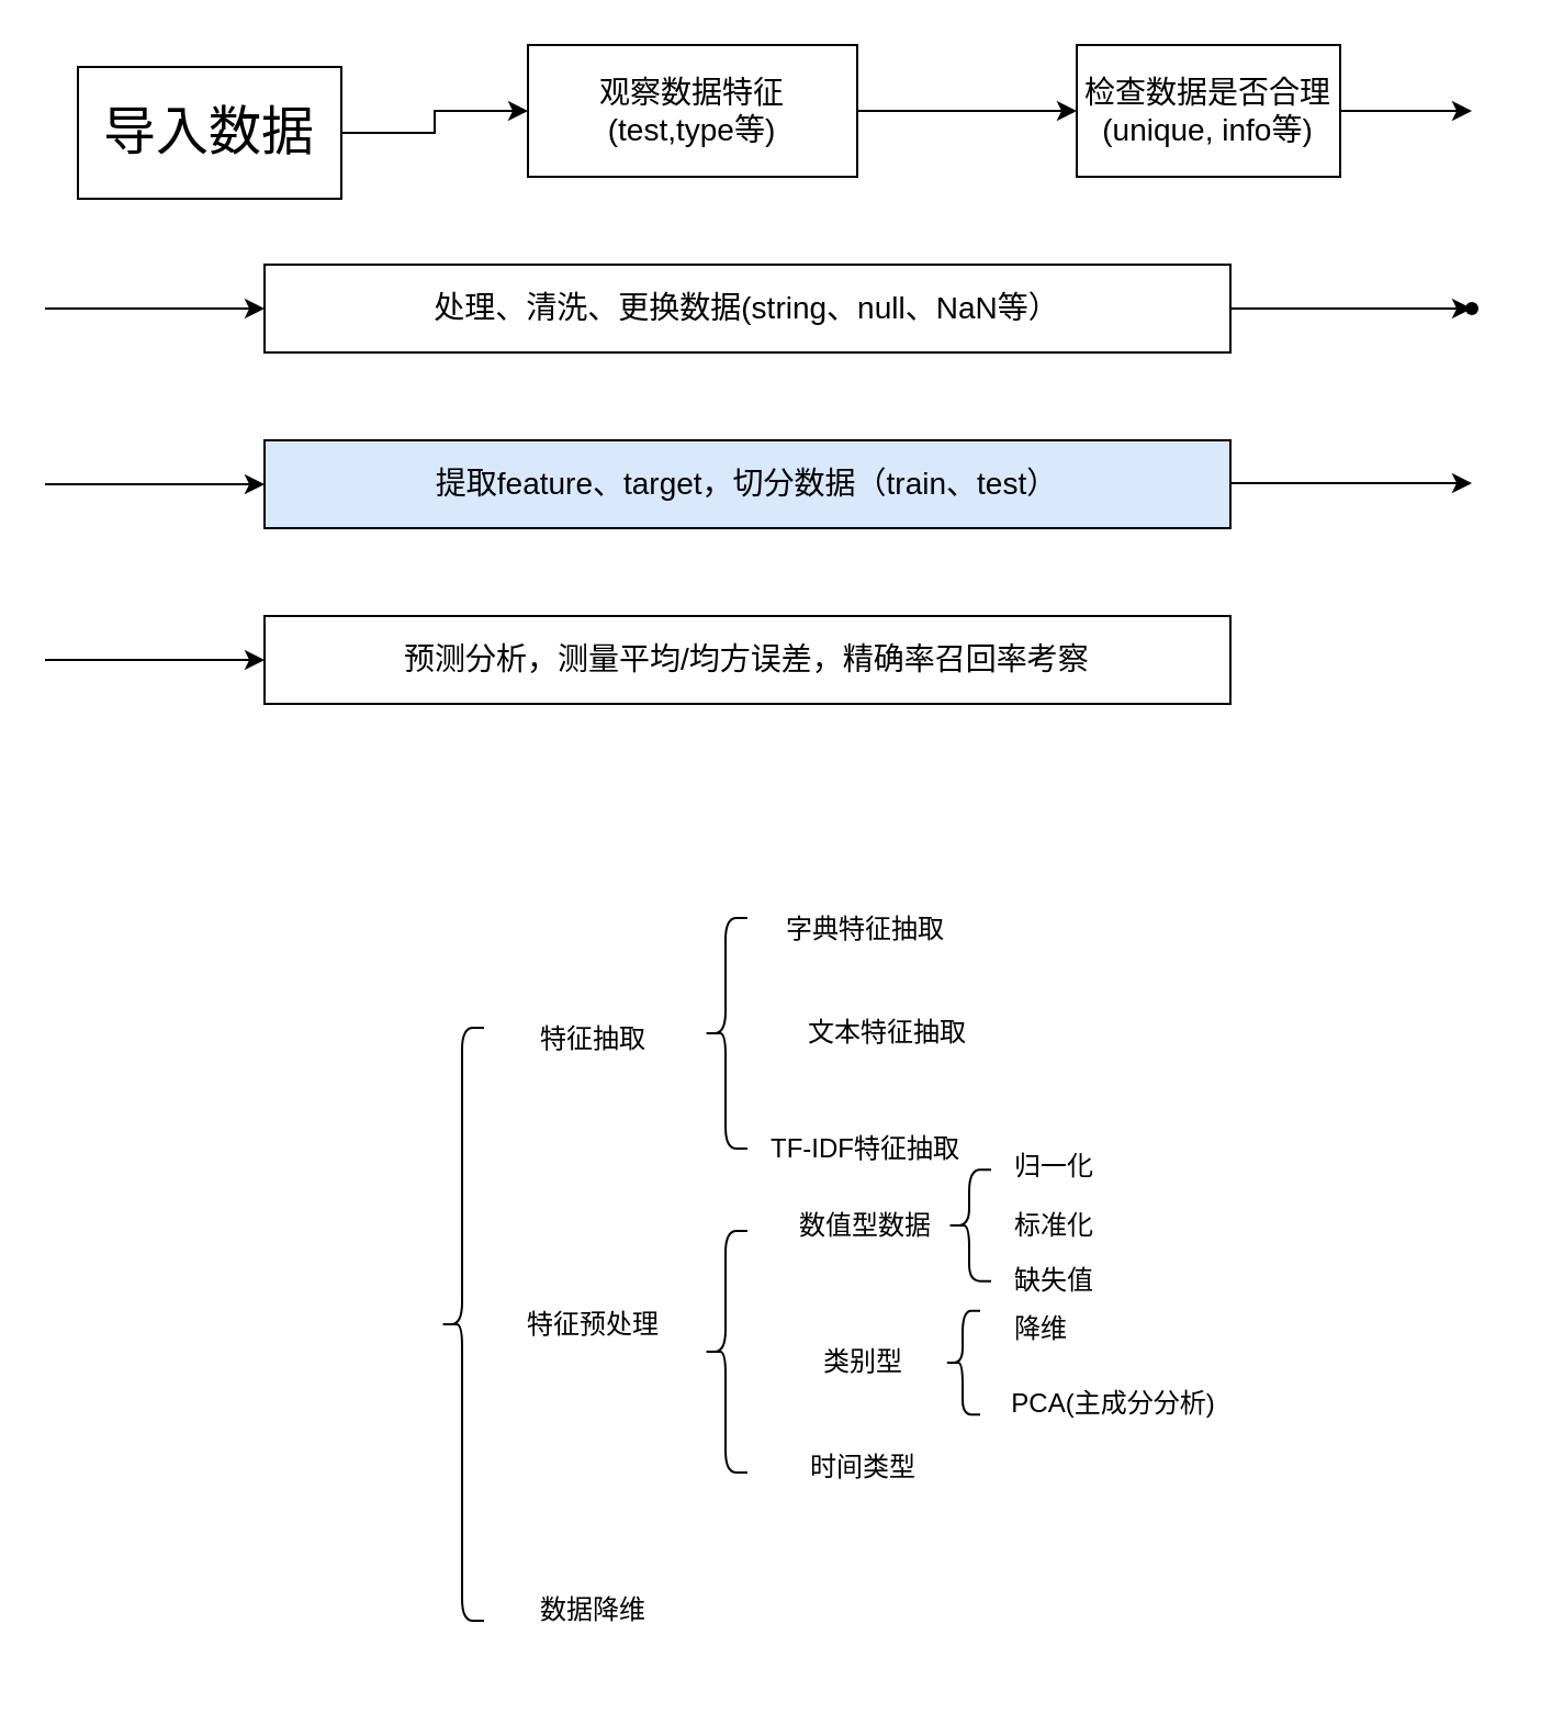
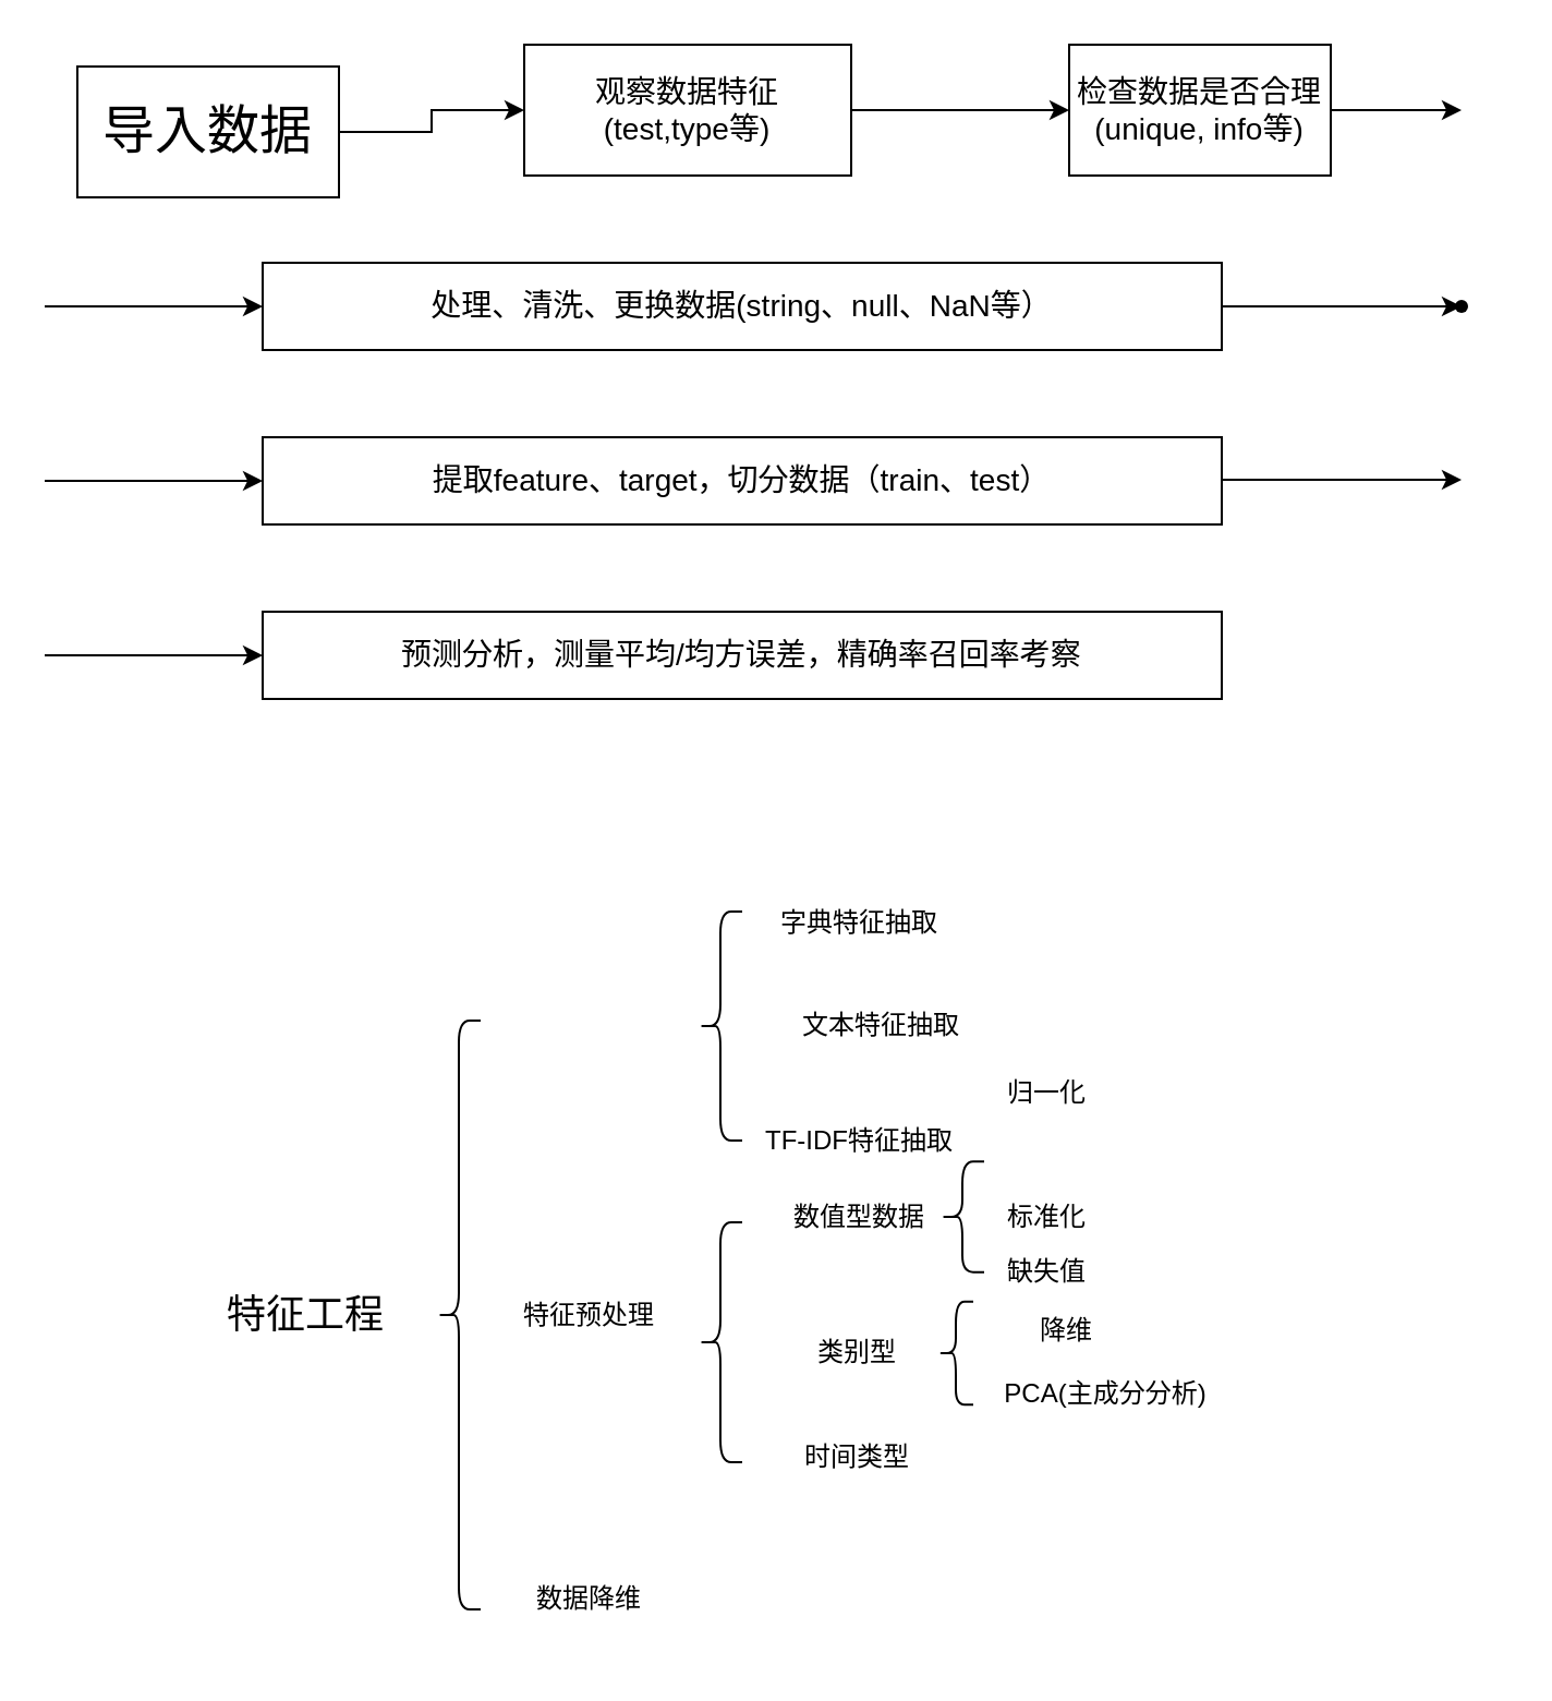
- <mxCell id="13" value="&lt;font style=&quot;font-size: 14px&quot;&gt;提取feature、target，切分数据（train、test）&lt;/font&gt;" style="rounded=0;whiteSpace=wrap;html=1;fillColor=#dae8fc;" vertex="1" parent="1"><mxGeometry x="120" y="200" width="440" height="40" as="geometry" /></mxCell>
+ <mxCell id="13" value="&lt;font style=&quot;font-size: 14px&quot;&gt;提取feature、target，切分数据（train、test）&lt;/font&gt;" style="rounded=0;whiteSpace=wrap;html=1;" vertex="1" parent="1"><mxGeometry x="120" y="200" width="440" height="40" as="geometry" /></mxCell>
- <mxCell id="19" value="特征抽取" style="text;html=1;strokeColor=none;fillColor=none;align=center;verticalAlign=middle;whiteSpace=wrap;rounded=0;" vertex="1" parent="1"><mxGeometry x="230" y="447.5" width="80" height="50" as="geometry" /></mxCell>
- <mxCell id="32" value="归一化" style="text;html=1;strokeColor=none;fillColor=none;align=center;verticalAlign=middle;whiteSpace=wrap;rounded=0;" vertex="1" parent="1"><mxGeometry x="460" y="522.5" width="40" height="17.5" as="geometry" /></mxCell>
+ <mxCell id="32" value="归一化" style="text;html=1;strokeColor=none;fillColor=none;align=center;verticalAlign=middle;whiteSpace=wrap;rounded=0;" vertex="1" parent="1"><mxGeometry x="460" y="492.5" width="40" height="17.5" as="geometry" /></mxCell>
+ <mxCell id="18" value="&lt;font style=&quot;font-size: 18px&quot;&gt;特征工程&lt;/font&gt;" style="text;html=1;strokeColor=none;fillColor=none;align=center;verticalAlign=middle;whiteSpace=wrap;rounded=0;" vertex="1" parent="1"><mxGeometry x="100" y="577.5" width="80" height="50" as="geometry" /></mxCell>
- <mxCell id="35" value="降维" style="text;html=1;strokeColor=none;fillColor=none;align=center;verticalAlign=middle;whiteSpace=wrap;rounded=0;" vertex="1" parent="1"><mxGeometry x="454" y="596.37" width="40" height="17.5" as="geometry" /></mxCell>
+ <mxCell id="35" value="降维" style="text;html=1;strokeColor=none;fillColor=none;align=center;verticalAlign=middle;whiteSpace=wrap;rounded=0;" vertex="1" parent="1"><mxGeometry x="469" y="601.37" width="40" height="17.5" as="geometry" /></mxCell>
